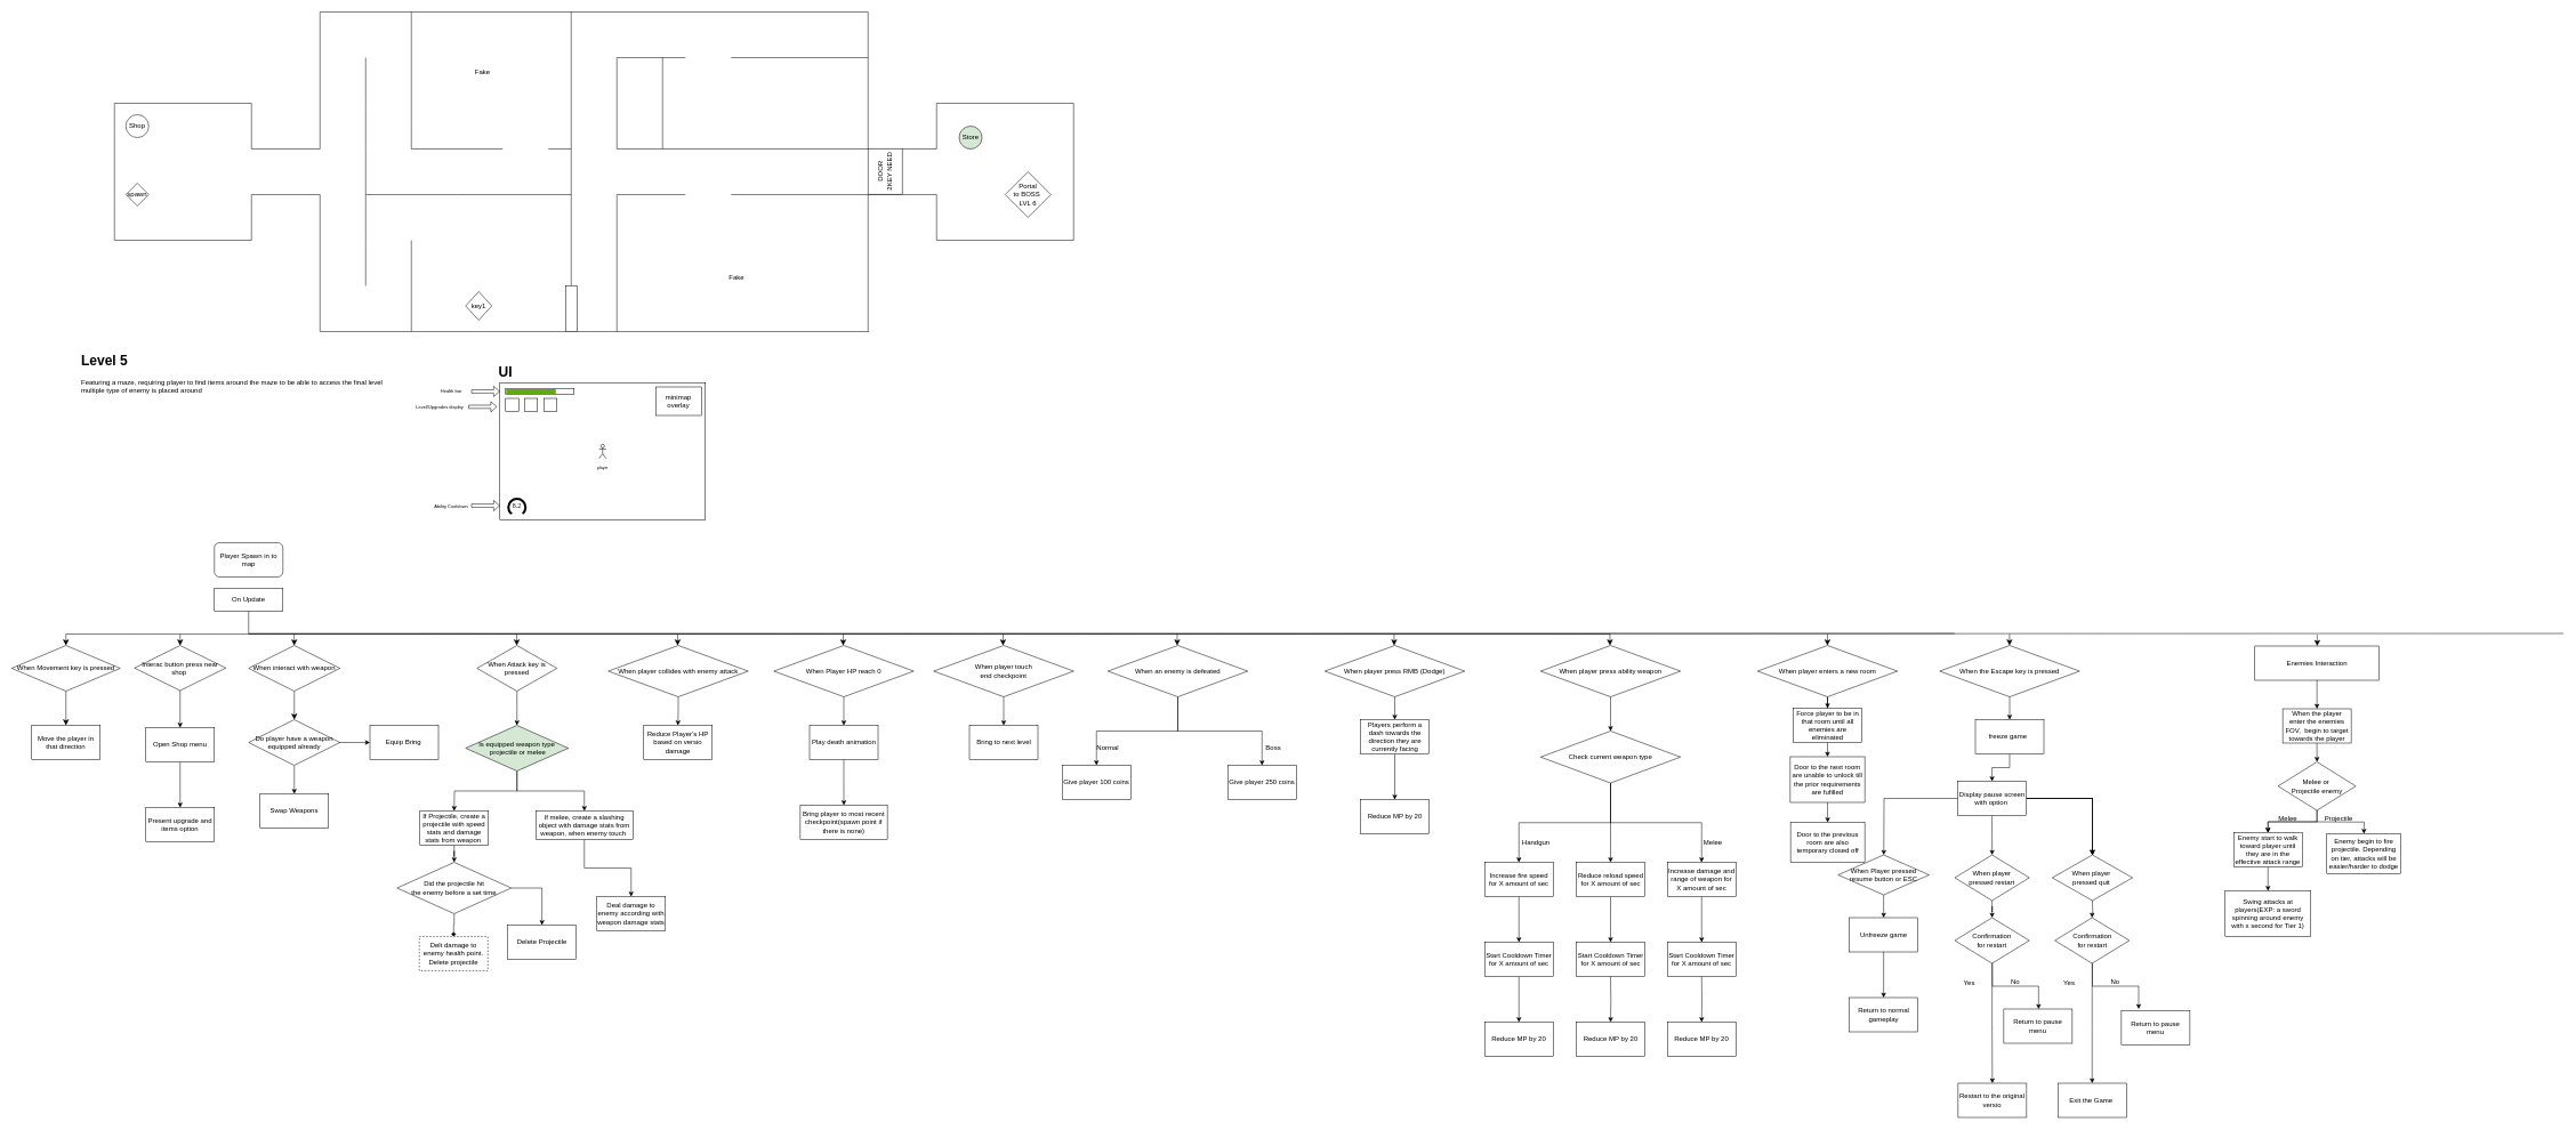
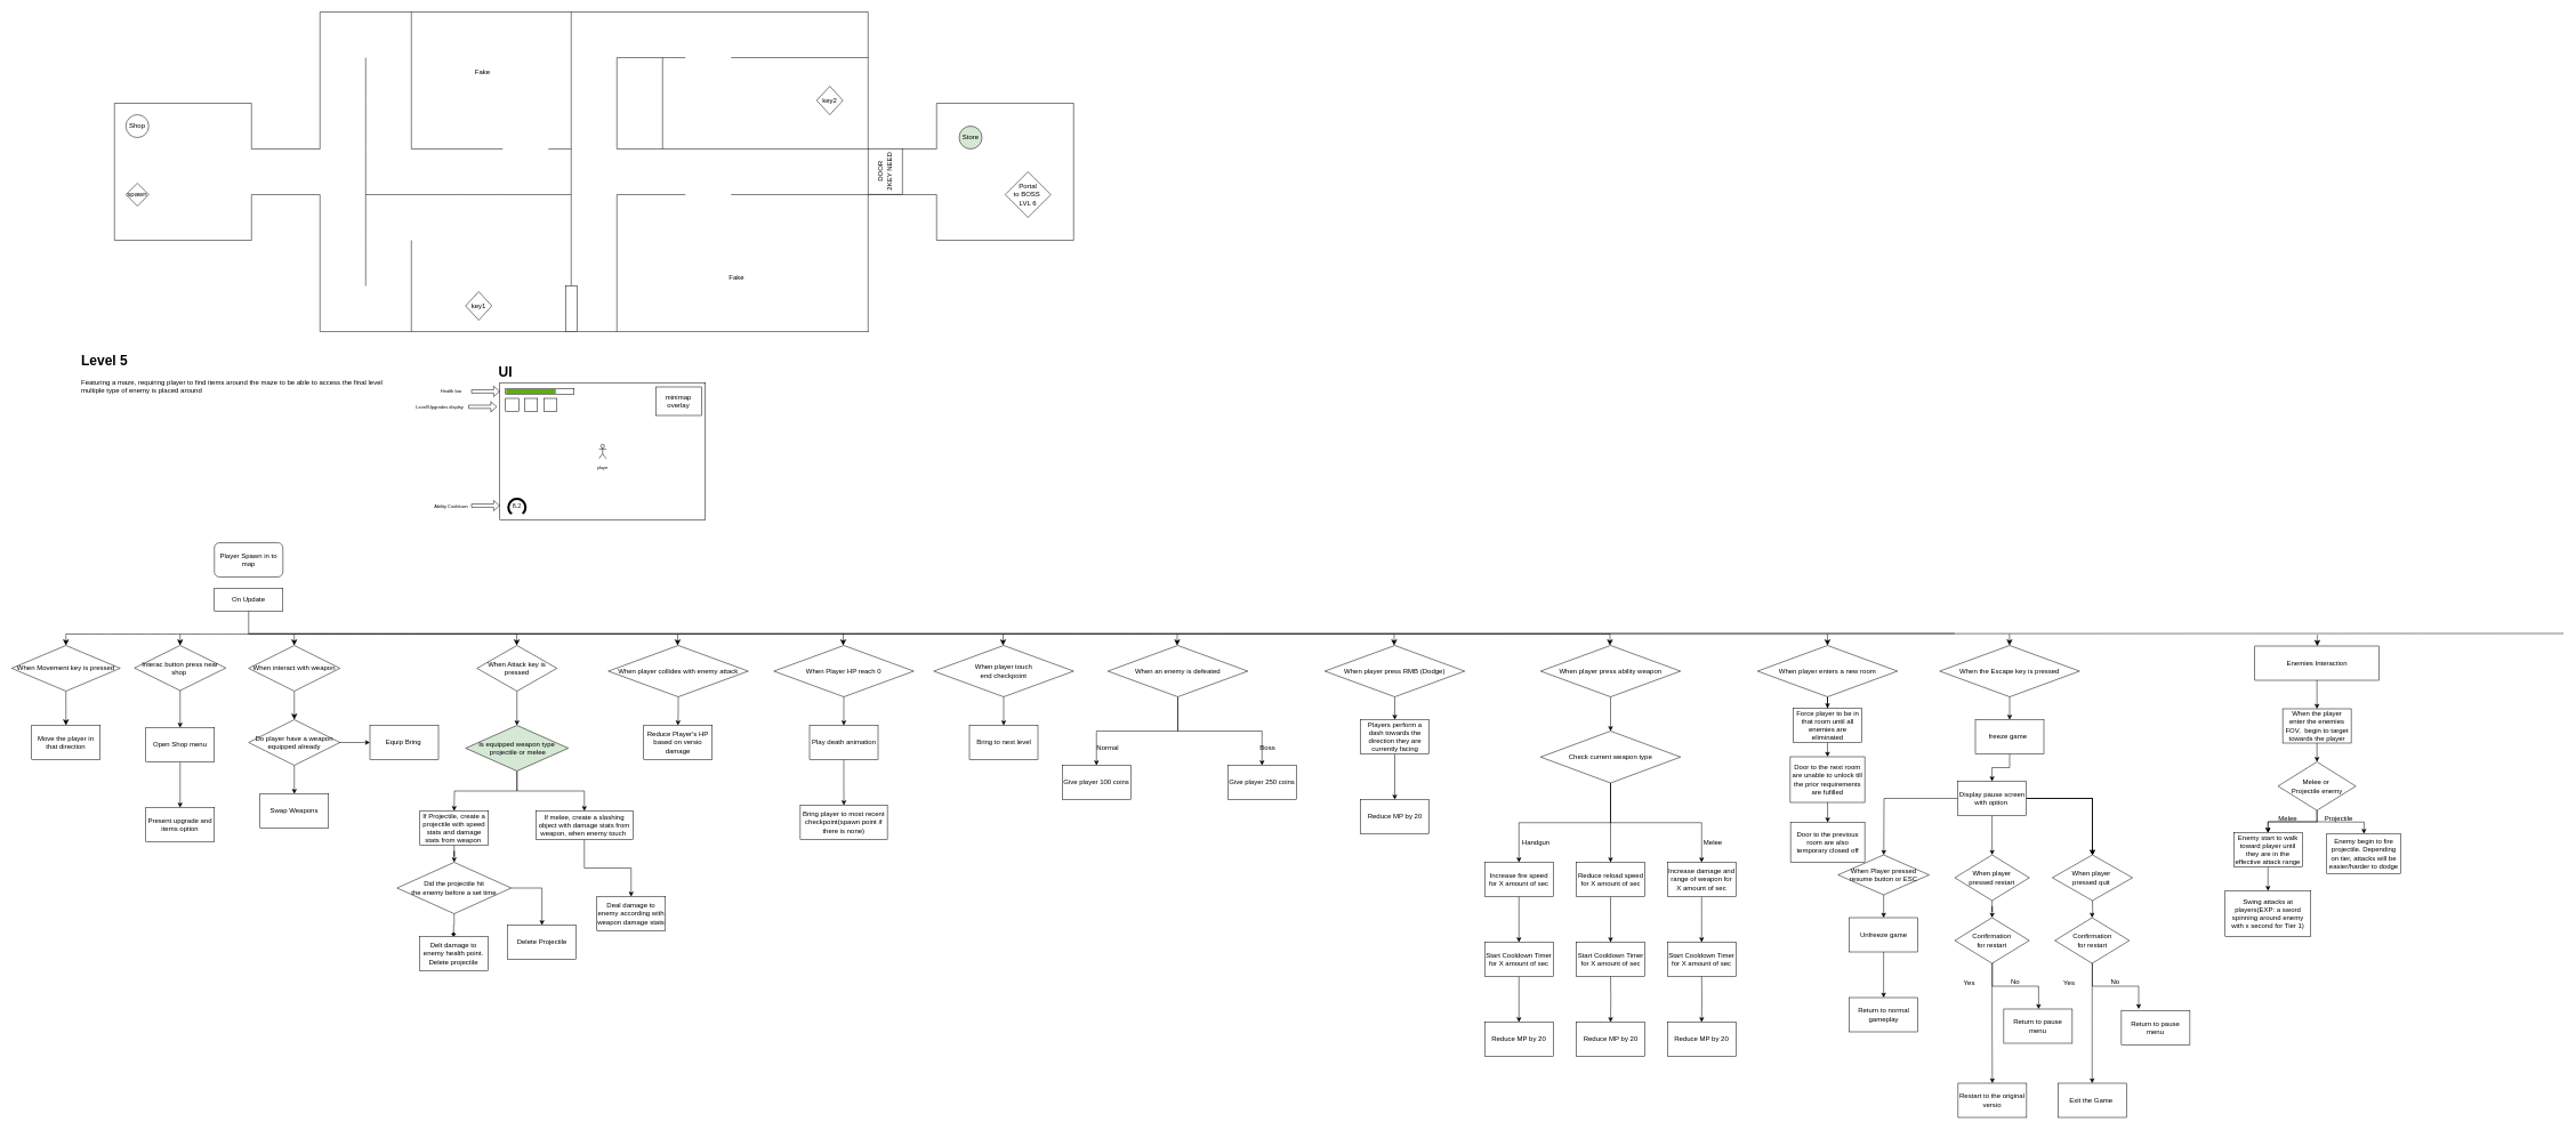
+ <mxCell id="69" value="key2" style="rhombus;whiteSpace=wrap;html=1;" parent="1" vertex="1"><mxGeometry x="1430" y="150" width="45.93" height="50" as="geometry" /></mxCell>
- <mxCell id="130" value="Boss" style="text;html=1;align=center;verticalAlign=middle;whiteSpace=wrap;rounded=0;" vertex="1" parent="1"><mxGeometry x="2200" y="1295" width="60" height="30" as="geometry" /></mxCell>
+ <mxCell id="130" value="Boss" style="text;html=1;align=center;verticalAlign=middle;whiteSpace=wrap;rounded=0;" vertex="1" parent="1"><mxGeometry x="2190" y="1295" width="60" height="30" as="geometry" /></mxCell>
- <mxCell id="106" value="Delt damage to enemy health point. Delete projectile" style="whiteSpace=wrap;html=1;rounded=0;dashed=1;" vertex="1" parent="1"><mxGeometry x="734" y="1640" width="120" height="60" as="geometry" /></mxCell>
+ <mxCell id="106" value="Delt damage to enemy health point. Delete projectile" style="whiteSpace=wrap;html=1;rounded=0;" vertex="1" parent="1"><mxGeometry x="734" y="1640" width="120" height="60" as="geometry" /></mxCell>
